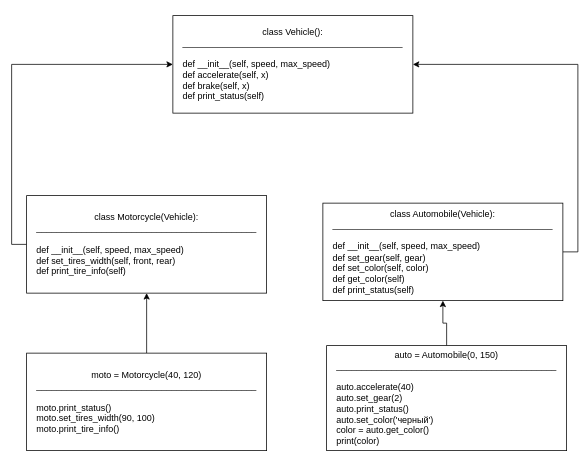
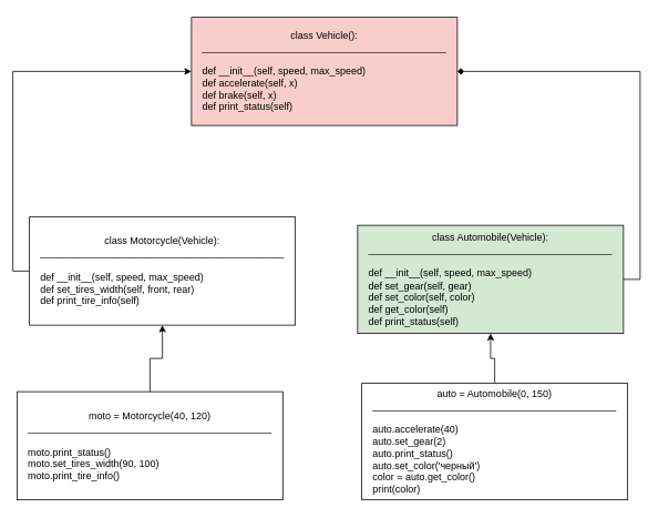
- <mxCell id="2" value="class Vehicle():&lt;br&gt;____________________________________________&lt;br&gt;&lt;div style=&quot;text-align: left&quot;&gt;&lt;br&gt;&lt;/div&gt;&lt;div style=&quot;text-align: left&quot;&gt;&lt;span&gt;def __init__(self, speed, max_speed)&lt;/span&gt;&lt;/div&gt;&lt;div style=&quot;text-align: left&quot;&gt;&lt;span&gt;def accelerate(self, x)&lt;/span&gt;&lt;/div&gt;&lt;div style=&quot;text-align: left&quot;&gt;&lt;span&gt;def brake(self, x)&lt;/span&gt;&lt;/div&gt;&lt;div style=&quot;text-align: left&quot;&gt;&lt;span&gt;def print_status(self)&lt;/span&gt;&lt;/div&gt;" style="rounded=0;whiteSpace=wrap;html=1;" vertex="1" parent="1"><mxGeometry x="230" y="20" width="320" height="130" as="geometry" /></mxCell>
+ <mxCell id="2" value="class Vehicle():&lt;br&gt;____________________________________________&lt;br&gt;&lt;div style=&quot;text-align: left&quot;&gt;&lt;br&gt;&lt;/div&gt;&lt;div style=&quot;text-align: left&quot;&gt;&lt;span&gt;def __init__(self, speed, max_speed)&lt;/span&gt;&lt;/div&gt;&lt;div style=&quot;text-align: left&quot;&gt;&lt;span&gt;def accelerate(self, x)&lt;/span&gt;&lt;/div&gt;&lt;div style=&quot;text-align: left&quot;&gt;&lt;span&gt;def brake(self, x)&lt;/span&gt;&lt;/div&gt;&lt;div style=&quot;text-align: left&quot;&gt;&lt;span&gt;def print_status(self)&lt;/span&gt;&lt;/div&gt;" style="rounded=0;whiteSpace=wrap;html=1;fillColor=#f8cecc;" vertex="1" parent="1"><mxGeometry x="230" y="20" width="320" height="130" as="geometry" /></mxCell>
- <mxCell id="3" style="edgeStyle=orthogonalEdgeStyle;rounded=0;orthogonalLoop=1;jettySize=auto;html=1;exitX=1;exitY=0.5;exitDx=0;exitDy=0;entryX=1;entryY=0.5;entryDx=0;entryDy=0;" edge="1" parent="1" source="4" target="2"><mxGeometry relative="1" as="geometry" /></mxCell>
+ <mxCell id="3" style="edgeStyle=orthogonalEdgeStyle;rounded=0;orthogonalLoop=1;jettySize=auto;html=1;exitX=1;exitY=0.5;exitDx=0;exitDy=0;entryX=1;entryY=0.5;entryDx=0;entryDy=0;endArrow=diamond;" edge="1" parent="1" source="4" target="2"><mxGeometry relative="1" as="geometry" /></mxCell>
- <mxCell id="4" value="class Automobile(Vehicle):&lt;br&gt;____________________________________________&lt;br&gt;&lt;div style=&quot;text-align: left&quot;&gt;&lt;br&gt;&lt;/div&gt;&lt;div style=&quot;text-align: left&quot;&gt;&lt;span&gt;def __init__(self, speed, max_speed)&lt;/span&gt;&lt;/div&gt;&lt;div style=&quot;text-align: left&quot;&gt;def set_gear(self, gear)&lt;/div&gt;&lt;div style=&quot;text-align: left&quot;&gt;def set_color(self, color)&lt;br&gt;&lt;/div&gt;&lt;div style=&quot;text-align: left&quot;&gt;def get_color(self)&lt;/div&gt;&lt;div style=&quot;text-align: left&quot;&gt;&lt;span&gt;def print_status(self)&lt;/span&gt;&lt;/div&gt;" style="rounded=0;whiteSpace=wrap;html=1;" vertex="1" parent="1"><mxGeometry x="430" y="270" width="320" height="130" as="geometry" /></mxCell>
+ <mxCell id="4" value="class Automobile(Vehicle):&lt;br&gt;____________________________________________&lt;br&gt;&lt;div style=&quot;text-align: left&quot;&gt;&lt;br&gt;&lt;/div&gt;&lt;div style=&quot;text-align: left&quot;&gt;&lt;span&gt;def __init__(self, speed, max_speed)&lt;/span&gt;&lt;/div&gt;&lt;div style=&quot;text-align: left&quot;&gt;def set_gear(self, gear)&lt;/div&gt;&lt;div style=&quot;text-align: left&quot;&gt;def set_color(self, color)&lt;br&gt;&lt;/div&gt;&lt;div style=&quot;text-align: left&quot;&gt;def get_color(self)&lt;/div&gt;&lt;div style=&quot;text-align: left&quot;&gt;&lt;span&gt;def print_status(self)&lt;/span&gt;&lt;/div&gt;" style="rounded=0;whiteSpace=wrap;html=1;fillColor=#d5e8d4;" vertex="1" parent="1"><mxGeometry x="430" y="270" width="320" height="130" as="geometry" /></mxCell>
- <mxCell id="8" value="&lt;span style=&quot;text-align: left&quot;&gt;moto = Motorcycle(40, 120)&lt;/span&gt;&lt;br&gt;____________________________________________&lt;br&gt;&lt;br&gt;&lt;div style=&quot;text-align: left&quot;&gt;&lt;span&gt;moto.print_status()&lt;/span&gt;&lt;br&gt;&lt;/div&gt;&lt;div style=&quot;text-align: left&quot;&gt;moto.set_tires_width(90, 100)&lt;br&gt;&lt;/div&gt;&lt;div style=&quot;text-align: left&quot;&gt;moto.print_tire_info()&lt;br&gt;&lt;/div&gt;" style="rounded=0;whiteSpace=wrap;html=1;" vertex="1" parent="1"><mxGeometry x="35" y="470" width="320" height="130" as="geometry" /></mxCell>
+ <mxCell id="8" value="&lt;span style=&quot;text-align: left&quot;&gt;moto = Motorcycle(40, 120)&lt;/span&gt;&lt;br&gt;____________________________________________&lt;br&gt;&lt;br&gt;&lt;div style=&quot;text-align: left&quot;&gt;&lt;span&gt;moto.print_status()&lt;/span&gt;&lt;br&gt;&lt;/div&gt;&lt;div style=&quot;text-align: left&quot;&gt;moto.set_tires_width(90, 100)&lt;br&gt;&lt;/div&gt;&lt;div style=&quot;text-align: left&quot;&gt;moto.print_tire_info()&lt;br&gt;&lt;/div&gt;" style="rounded=0;whiteSpace=wrap;html=1;" vertex="1" parent="1"><mxGeometry x="20" y="470" width="320" height="130" as="geometry" /></mxCell>
